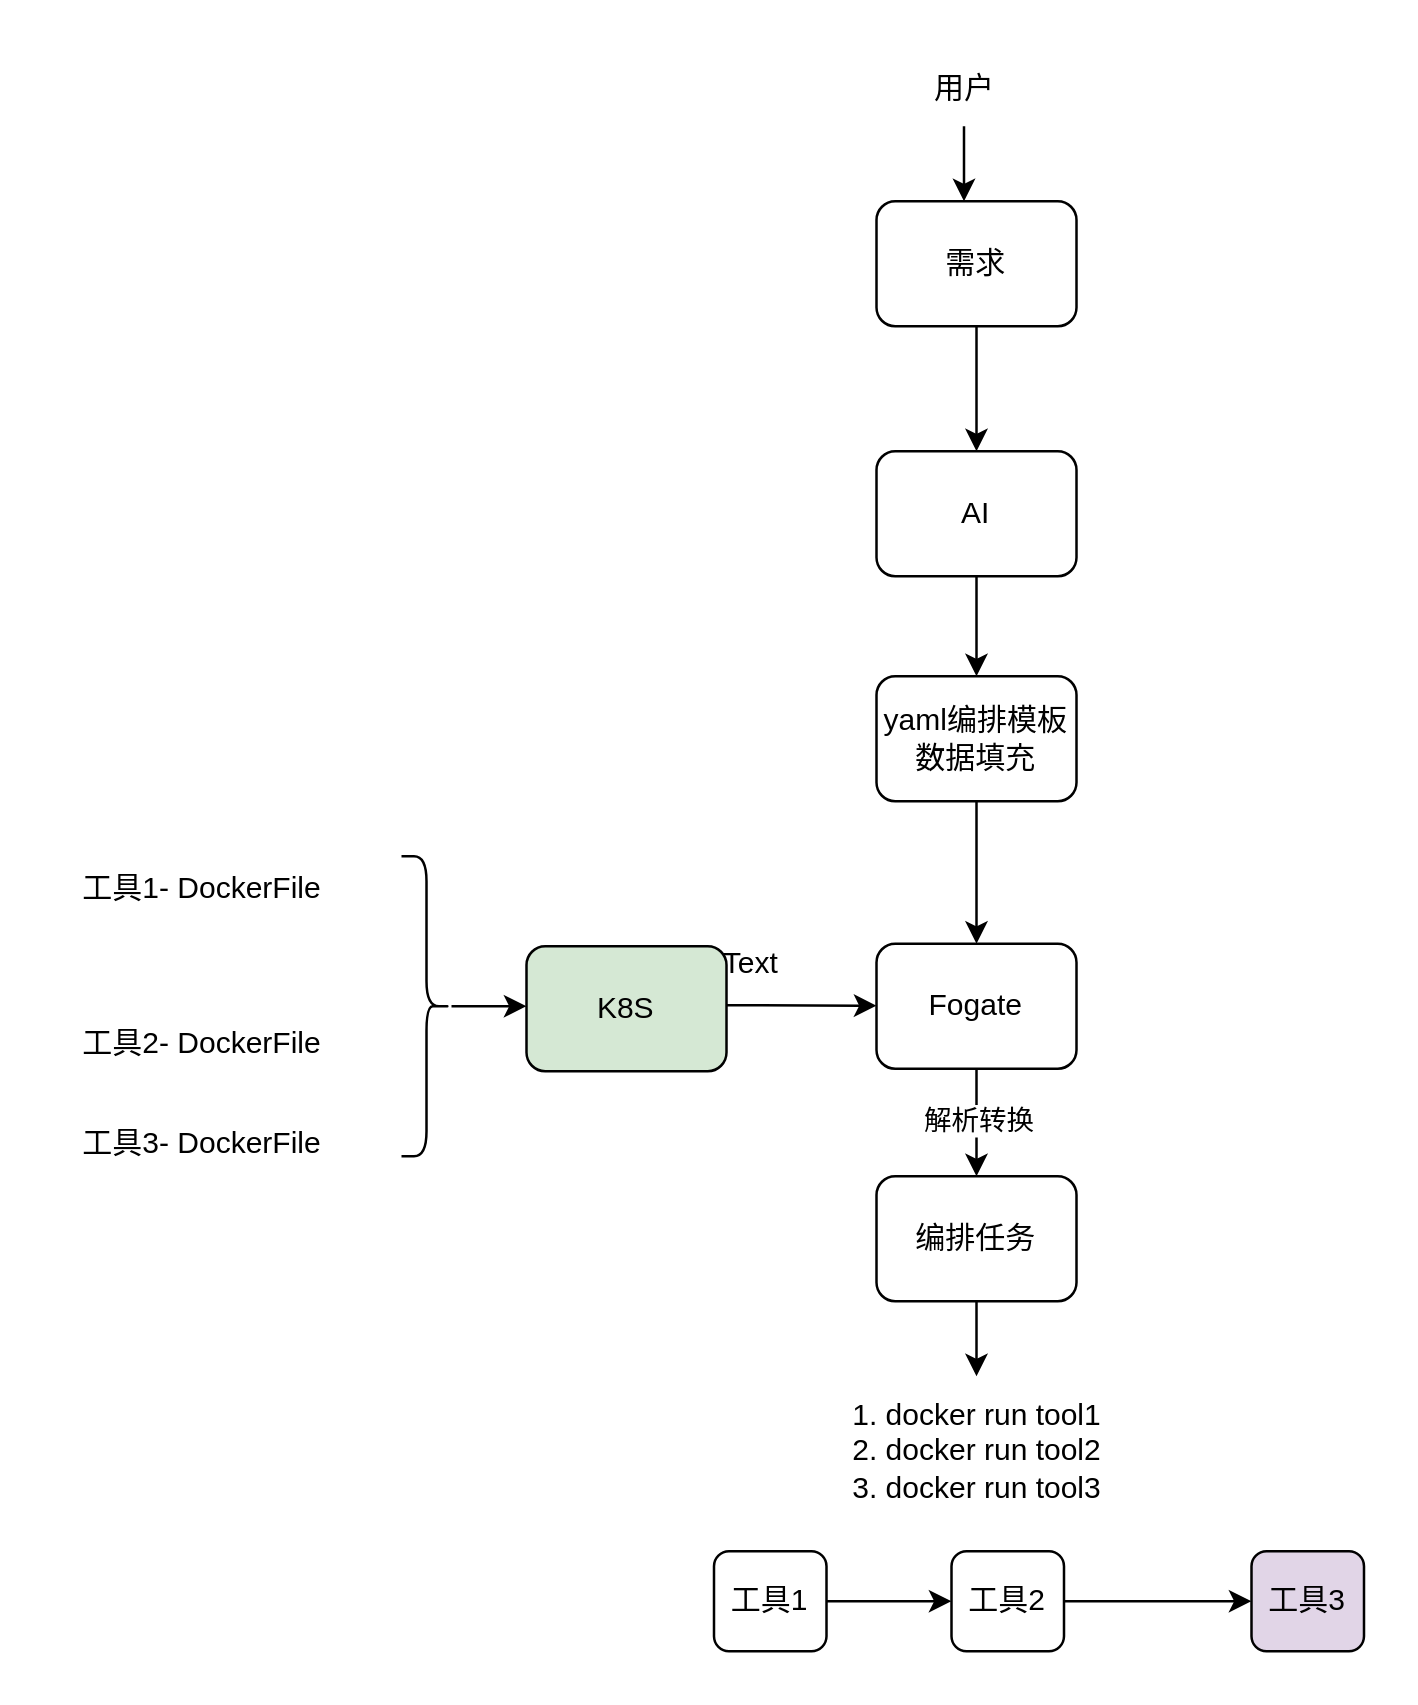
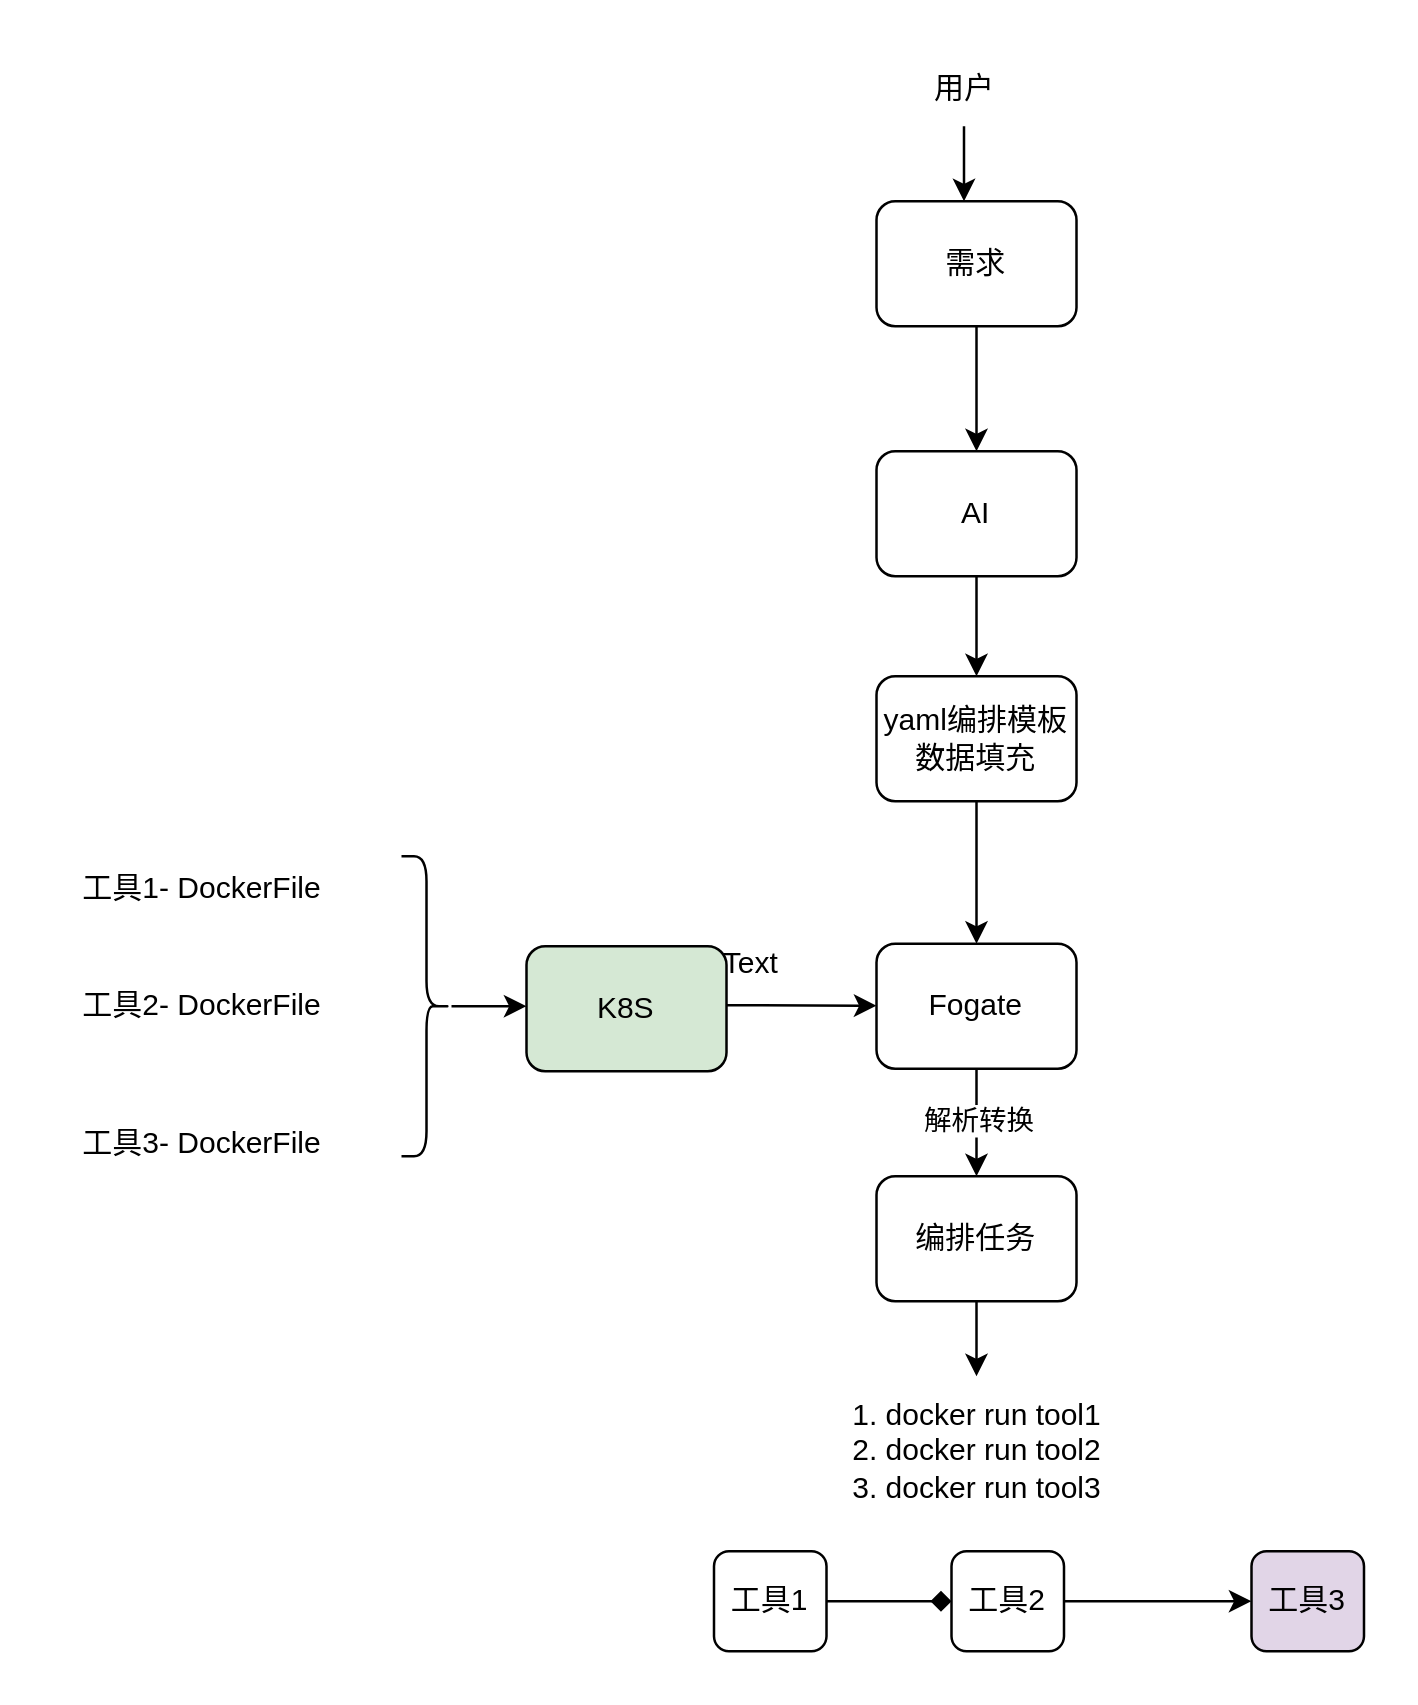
- <mxCell id="5" value="工具2- DockerFile" style="text;html=1;align=center;verticalAlign=middle;resizable=0;points=[];autosize=1;strokeColor=none;fillColor=none;" vertex="1" parent="1"><mxGeometry x="20" y="402" width="120" height="30" as="geometry" /></mxCell>
+ <mxCell id="5" value="工具2- DockerFile" style="text;html=1;align=center;verticalAlign=middle;resizable=0;points=[];autosize=1;strokeColor=none;fillColor=none;" vertex="1" parent="1"><mxGeometry x="20" y="387" width="120" height="30" as="geometry" /></mxCell>
- <mxCell id="22" style="edgeStyle=none;html=1;entryX=0;entryY=0.5;entryDx=0;entryDy=0;" edge="1" parent="1" source="23" target="25"><mxGeometry relative="1" as="geometry" /></mxCell>
+ <mxCell id="22" style="edgeStyle=none;html=1;entryX=0;entryY=0.5;entryDx=0;entryDy=0;endArrow=diamond;" edge="1" parent="1" source="23" target="25"><mxGeometry relative="1" as="geometry" /></mxCell>
